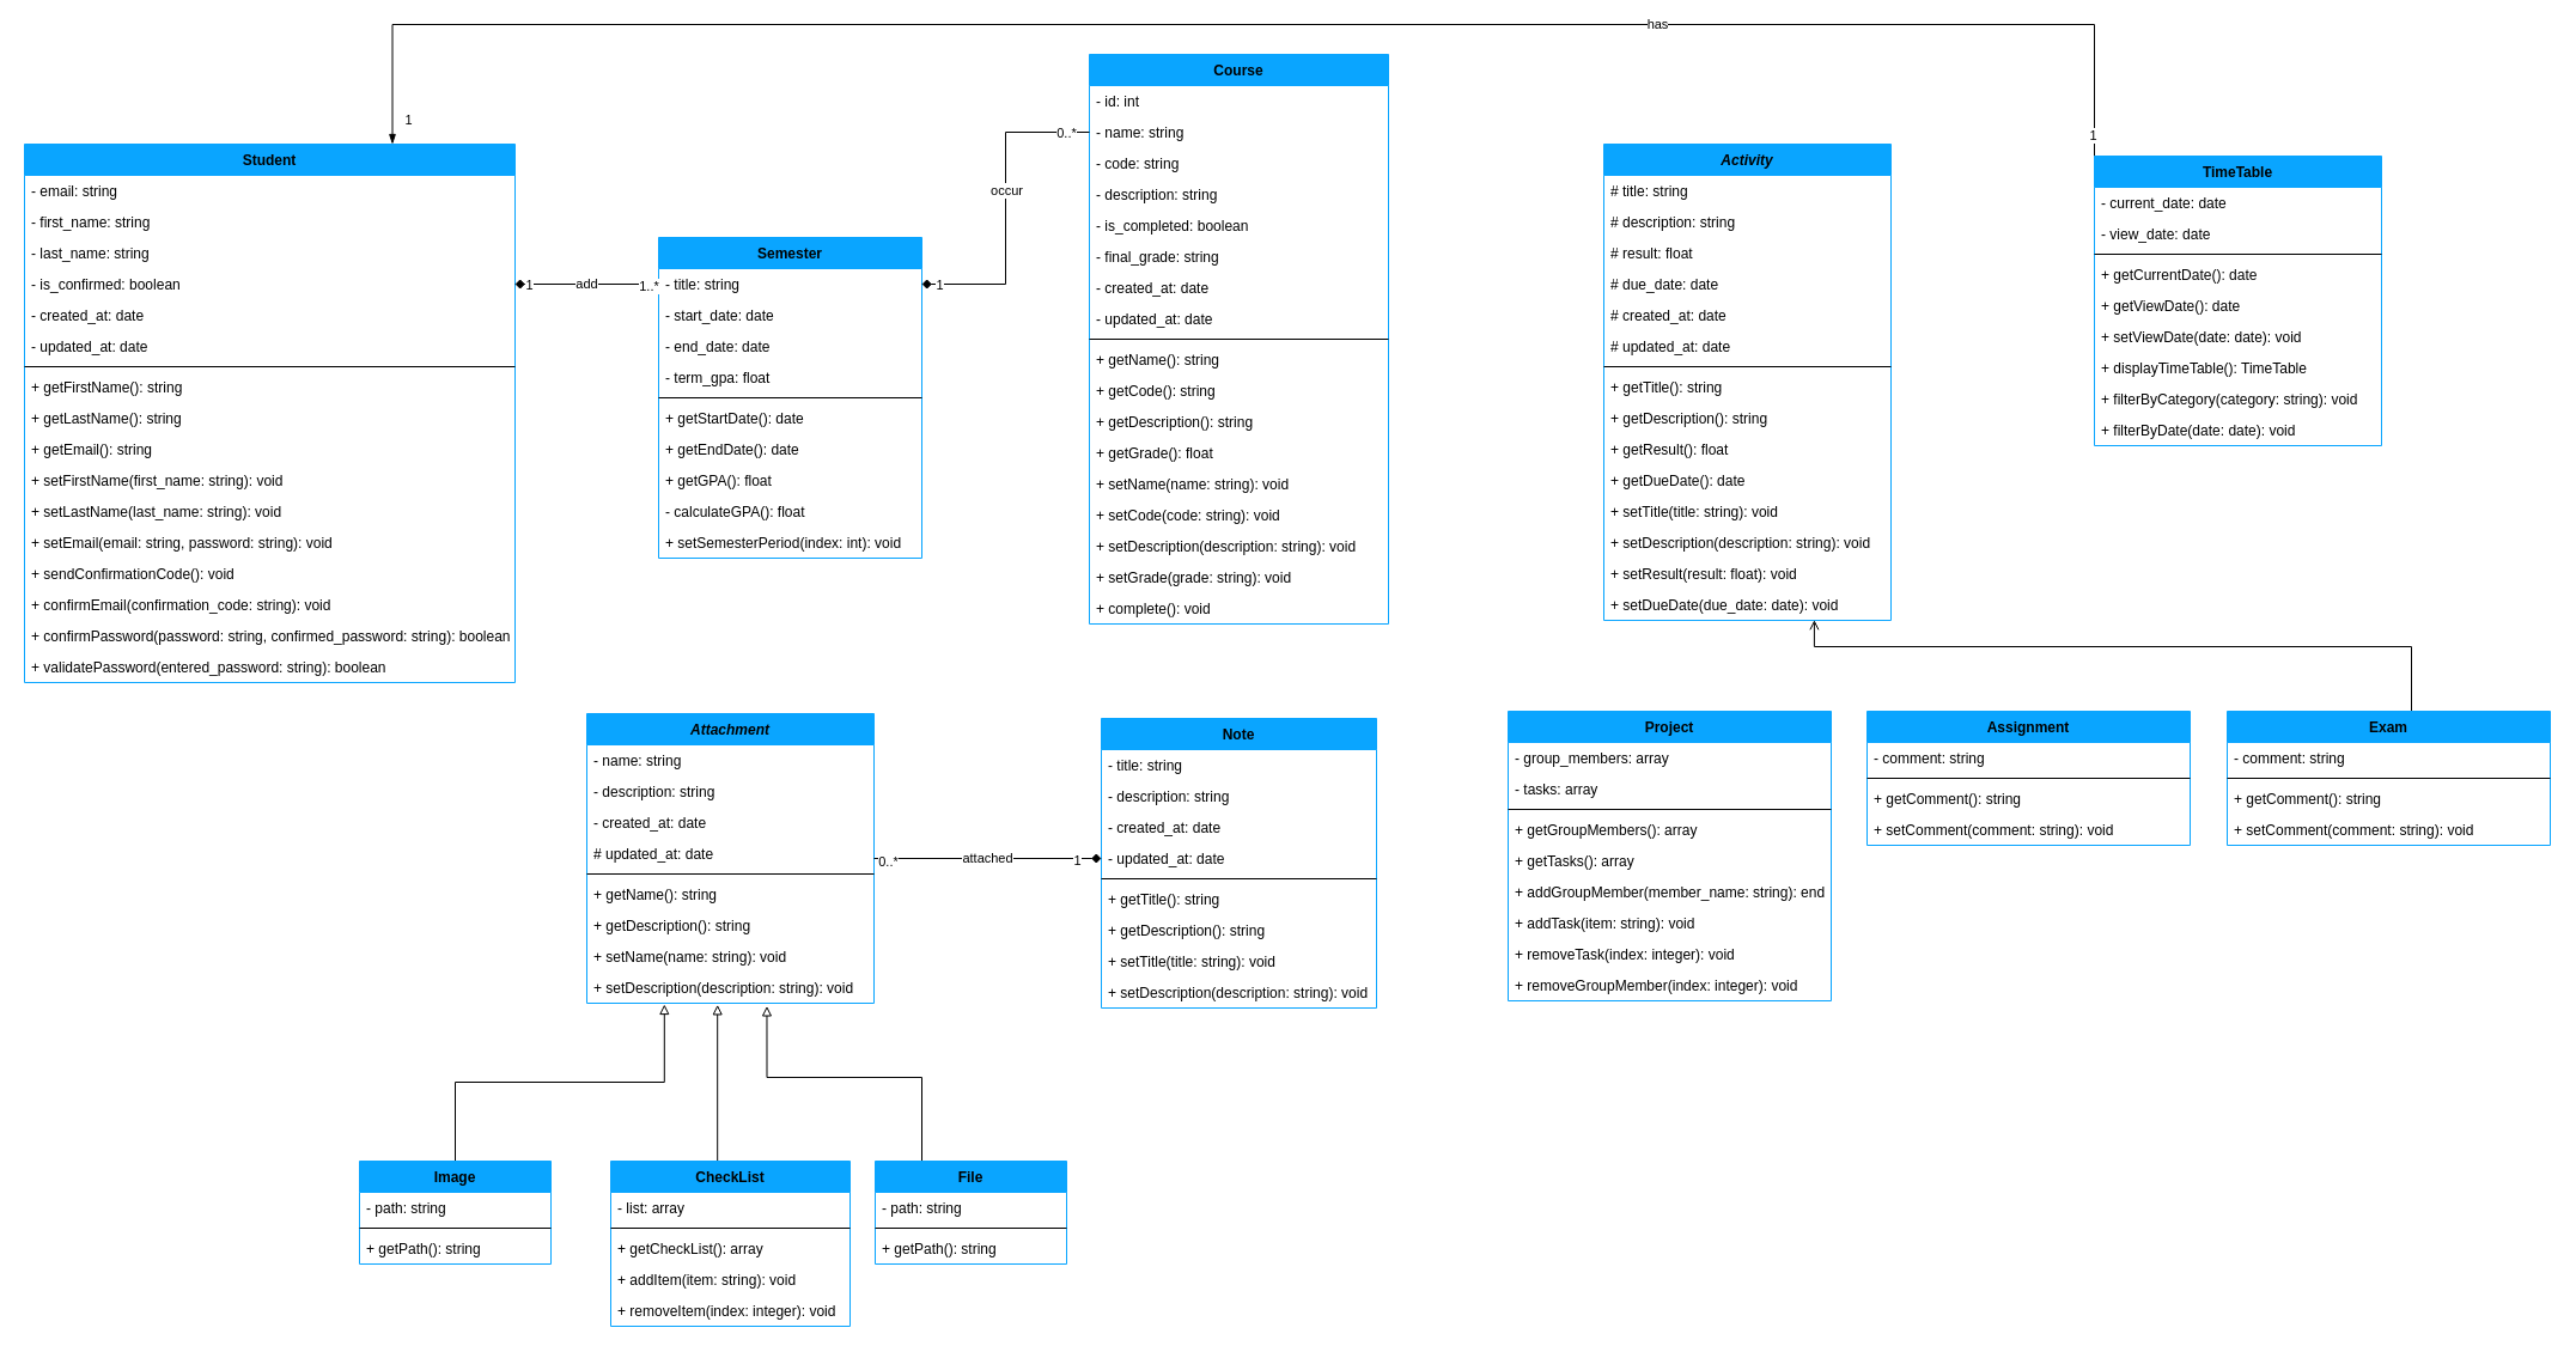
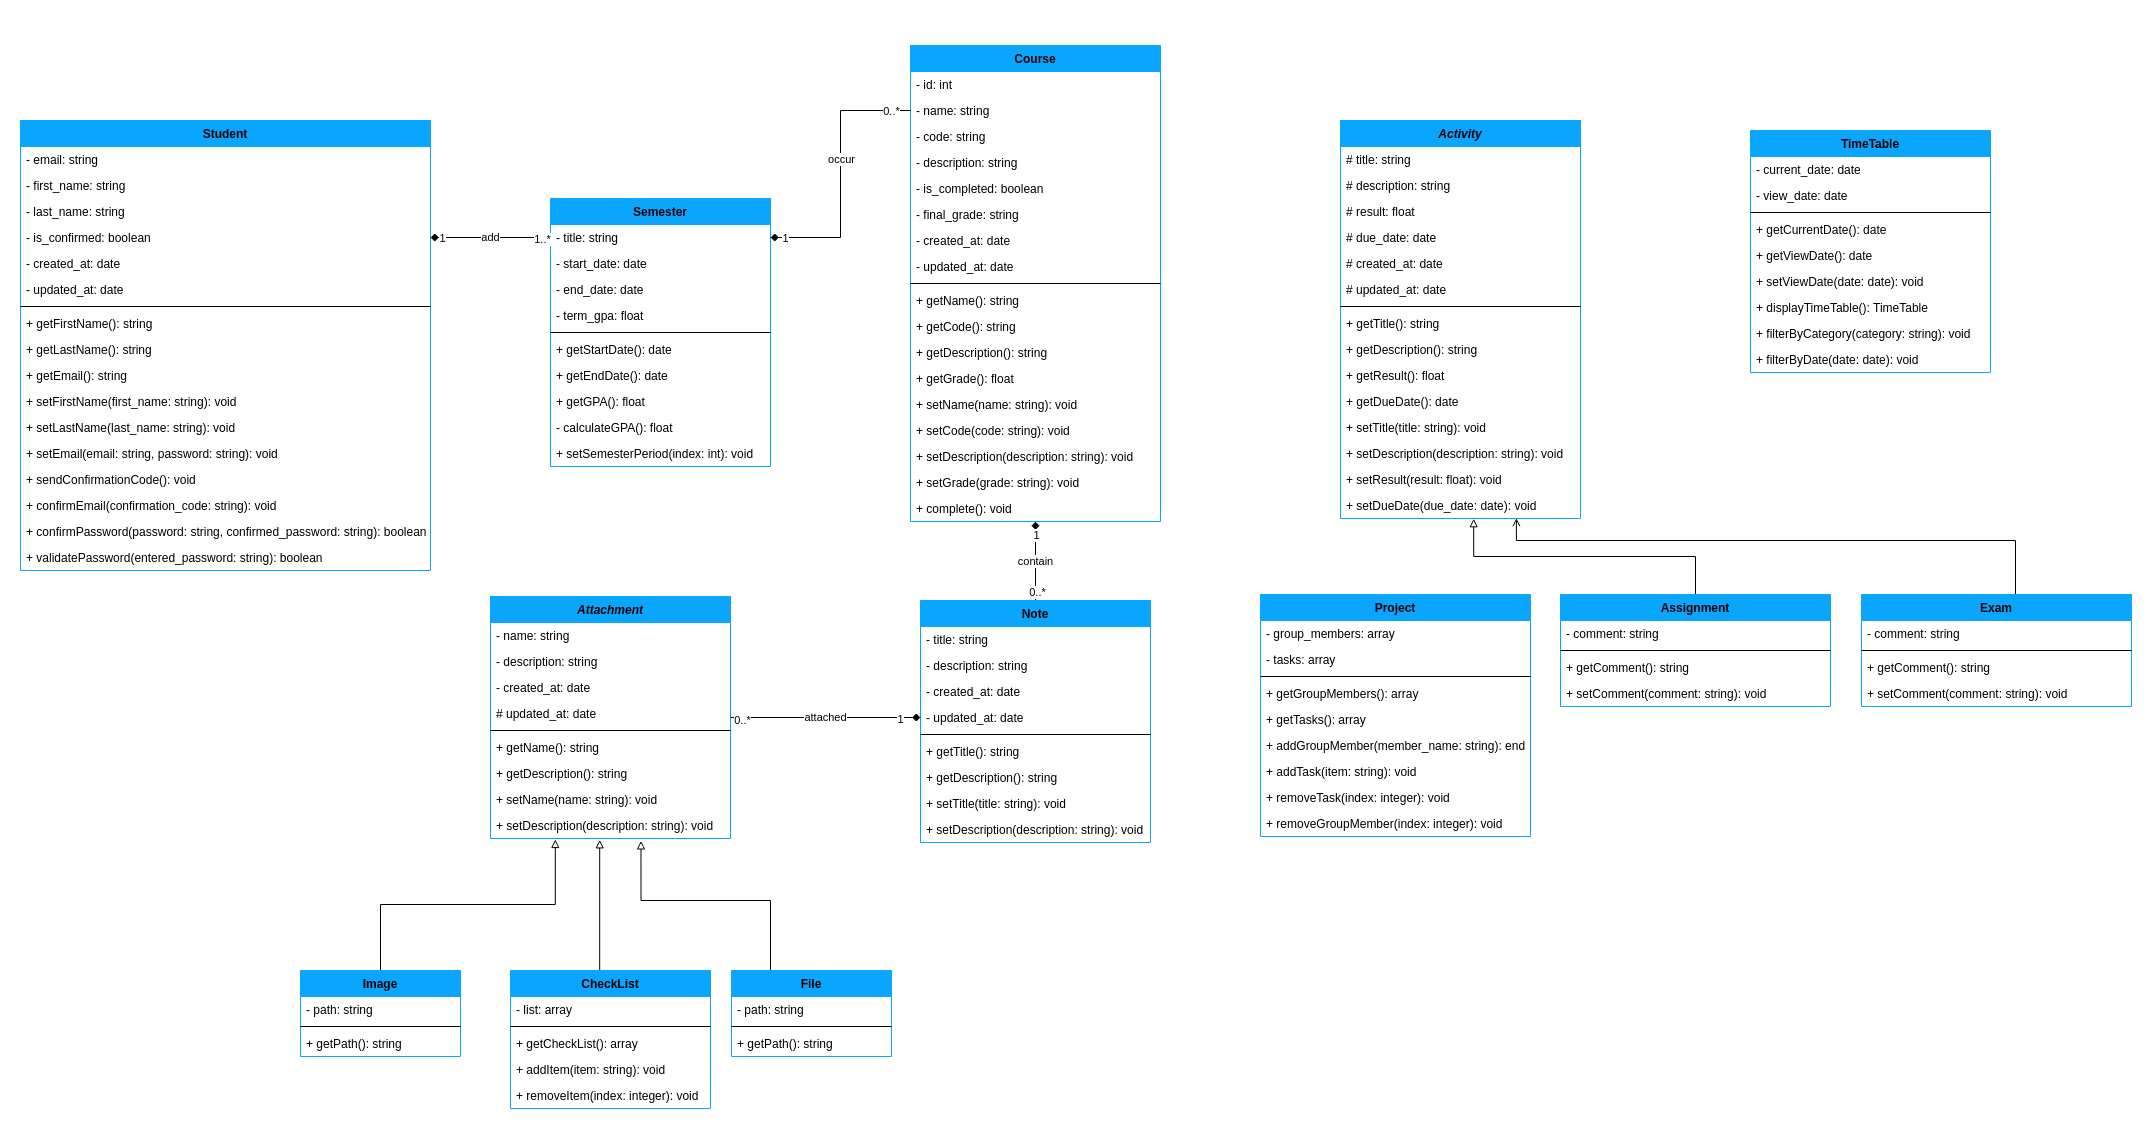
- <mxCell id="2" style="edgeStyle=orthogonalEdgeStyle;rounded=0;orthogonalLoop=1;jettySize=auto;html=1;exitX=0.75;exitY=0;exitDx=0;exitDy=0;entryX=0;entryY=0;entryDx=0;entryDy=0;startArrow=blockThin;startFill=1;endArrow=none;endFill=0;" parent="1" source="6" target="124" edge="1"><mxGeometry relative="1" as="geometry"><Array as="points"><mxPoint x="328" y="20" /><mxPoint x="1750" y="20" /></Array></mxGeometry></mxCell>
- <mxCell id="3" value="has" style="edgeLabel;html=1;align=center;verticalAlign=middle;resizable=0;points=[];" parent="2" vertex="1" connectable="0"><mxGeometry x="0.418" y="1" relative="1" as="geometry"><mxPoint as="offset" /></mxGeometry></mxCell>
- <mxCell id="4" value="1" style="edgeLabel;html=1;align=center;verticalAlign=middle;resizable=0;points=[];" parent="2" vertex="1" connectable="0"><mxGeometry x="-0.985" relative="1" as="geometry"><mxPoint x="12.5" y="-8.72" as="offset" /></mxGeometry></mxCell>
- <mxCell id="5" value="1" style="edgeLabel;html=1;align=center;verticalAlign=middle;resizable=0;points=[];" parent="2" vertex="1" connectable="0"><mxGeometry x="0.979" y="-2" relative="1" as="geometry"><mxPoint as="offset" /></mxGeometry></mxCell>
+ <mxCell id="112" style="edgeStyle=orthogonalEdgeStyle;rounded=0;orthogonalLoop=1;jettySize=auto;html=1;exitX=0.5;exitY=0;exitDx=0;exitDy=0;entryX=0.555;entryY=1.008;entryDx=0;entryDy=0;entryPerimeter=0;startArrow=none;startFill=0;endArrow=block;endFill=0;" parent="1" source="113" target="101" edge="1"><mxGeometry relative="1" as="geometry" /></mxCell>
+ <mxCell id="24" value="contain" style="edgeStyle=orthogonalEdgeStyle;rounded=0;orthogonalLoop=1;jettySize=auto;html=1;entryX=0.5;entryY=0;entryDx=0;entryDy=0;startArrow=diamond;startFill=1;endArrow=none;endFill=0;" parent="1" source="27" target="46" edge="1"><mxGeometry relative="1" as="geometry" /></mxCell>
+ <mxCell id="25" value="1" style="edgeLabel;html=1;align=center;verticalAlign=middle;resizable=0;points=[];" parent="24" vertex="1" connectable="0"><mxGeometry x="-0.666" relative="1" as="geometry"><mxPoint as="offset" /></mxGeometry></mxCell>
+ <mxCell id="26" value="0..*" style="edgeLabel;html=1;align=center;verticalAlign=middle;resizable=0;points=[];" parent="24" vertex="1" connectable="0"><mxGeometry x="0.764" y="1" relative="1" as="geometry"><mxPoint as="offset" /></mxGeometry></mxCell>
